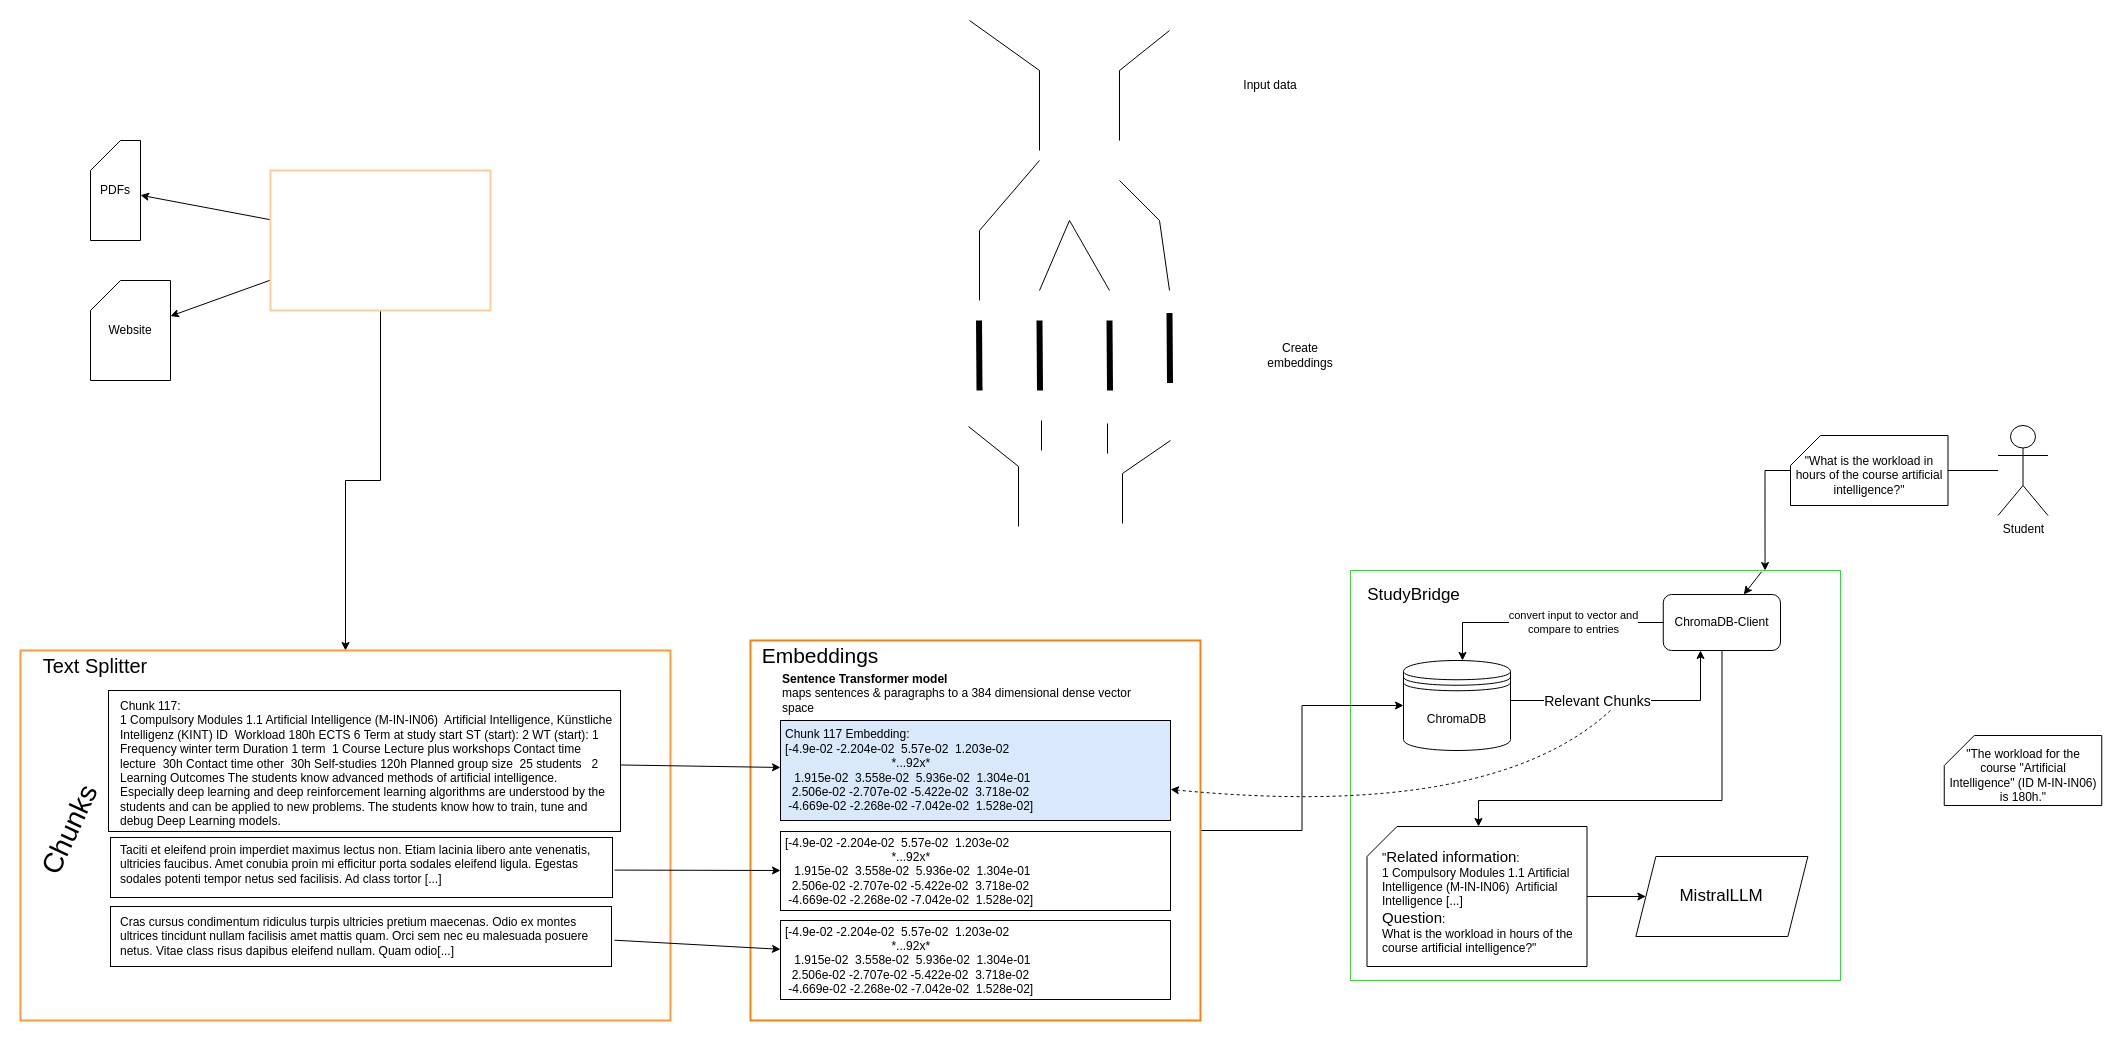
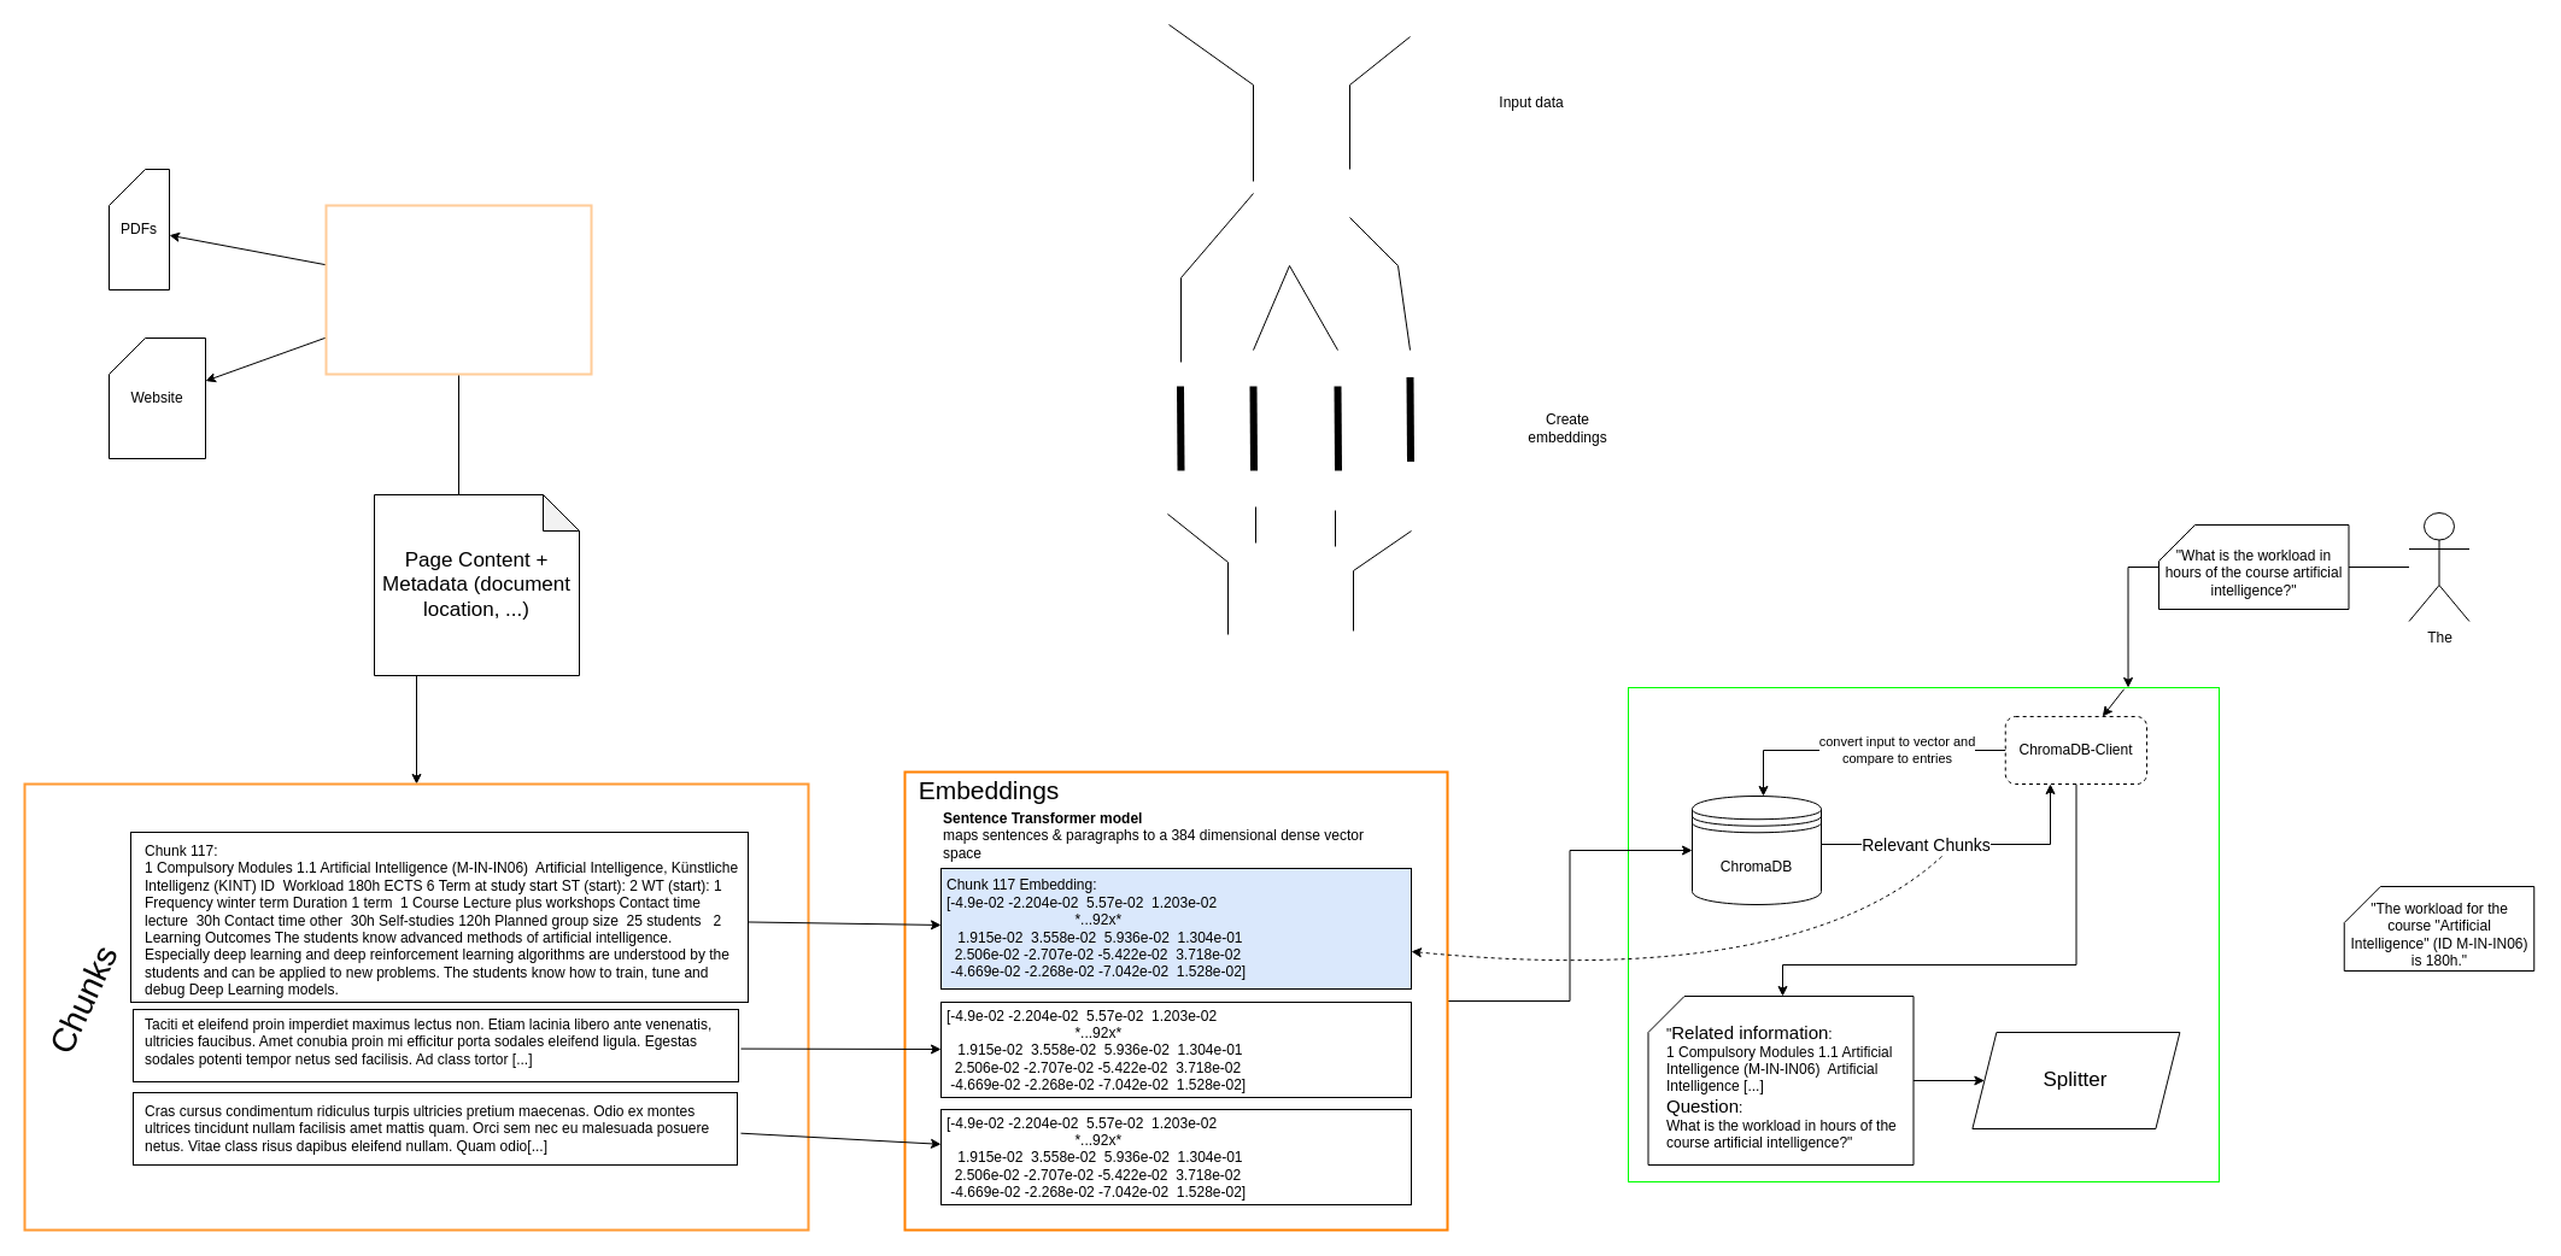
+ <mxCell id="22" value="Page Content +&lt;div&gt;Metadata (document location, ...)&lt;/div&gt;" style="shape=note;whiteSpace=wrap;html=1;backgroundOutline=1;darkOpacity=0.05;fontSize=17;" parent="1" vertex="1"><mxGeometry x="310" y="410" width="170" height="150" as="geometry" /></mxCell>
- <mxCell id="38" value="Student" style="shape=umlActor;verticalLabelPosition=bottom;verticalAlign=top;html=1;outlineConnect=0;" parent="1" vertex="1"><mxGeometry x="1997.5" y="425" width="50" height="90" as="geometry" /></mxCell>
+ <mxCell id="38" value="The" style="shape=umlActor;verticalLabelPosition=bottom;verticalAlign=top;html=1;outlineConnect=0;" parent="1" vertex="1"><mxGeometry x="1997.5" y="425" width="50" height="90" as="geometry" /></mxCell>
- <mxCell id="3" value="StudyBridge" style="text;html=1;align=center;verticalAlign=middle;whiteSpace=wrap;rounded=0;fontSize=17;" parent="1" vertex="1"><mxGeometry x="1360" y="580" width="107" height="30" as="geometry" /></mxCell>
- <mxCell id="6" value="ChromaDB-Client" style="rounded=1;whiteSpace=wrap;html=1;" parent="1" vertex="1"><mxGeometry x="1662.75" y="594" width="117.25" height="56" as="geometry" /></mxCell>
+ <mxCell id="6" value="ChromaDB-Client" style="rounded=1;whiteSpace=wrap;html=1;dashed=1;" parent="1" vertex="1"><mxGeometry x="1662.75" y="594" width="117.25" height="56" as="geometry" /></mxCell>
- <mxCell id="21" value="Text Splitter" style="text;html=1;align=center;verticalAlign=middle;whiteSpace=wrap;rounded=0;fontSize=20;" parent="1" vertex="1"><mxGeometry x="30" y="650" width="130" height="30" as="geometry" /></mxCell>
- <mxCell id="13" value="MistralLLM" style="shape=parallelogram;perimeter=parallelogramPerimeter;whiteSpace=wrap;html=1;fixedSize=1;strokeWidth=1;fontSize=17;" parent="1" vertex="1"><mxGeometry x="1635.38" y="856" width="172" height="80" as="geometry" /></mxCell>
+ <mxCell id="13" value="Splitter" style="shape=parallelogram;perimeter=parallelogramPerimeter;whiteSpace=wrap;html=1;fixedSize=1;strokeWidth=1;fontSize=17;" parent="1" vertex="1"><mxGeometry x="1635.38" y="856" width="172" height="80" as="geometry" /></mxCell>
